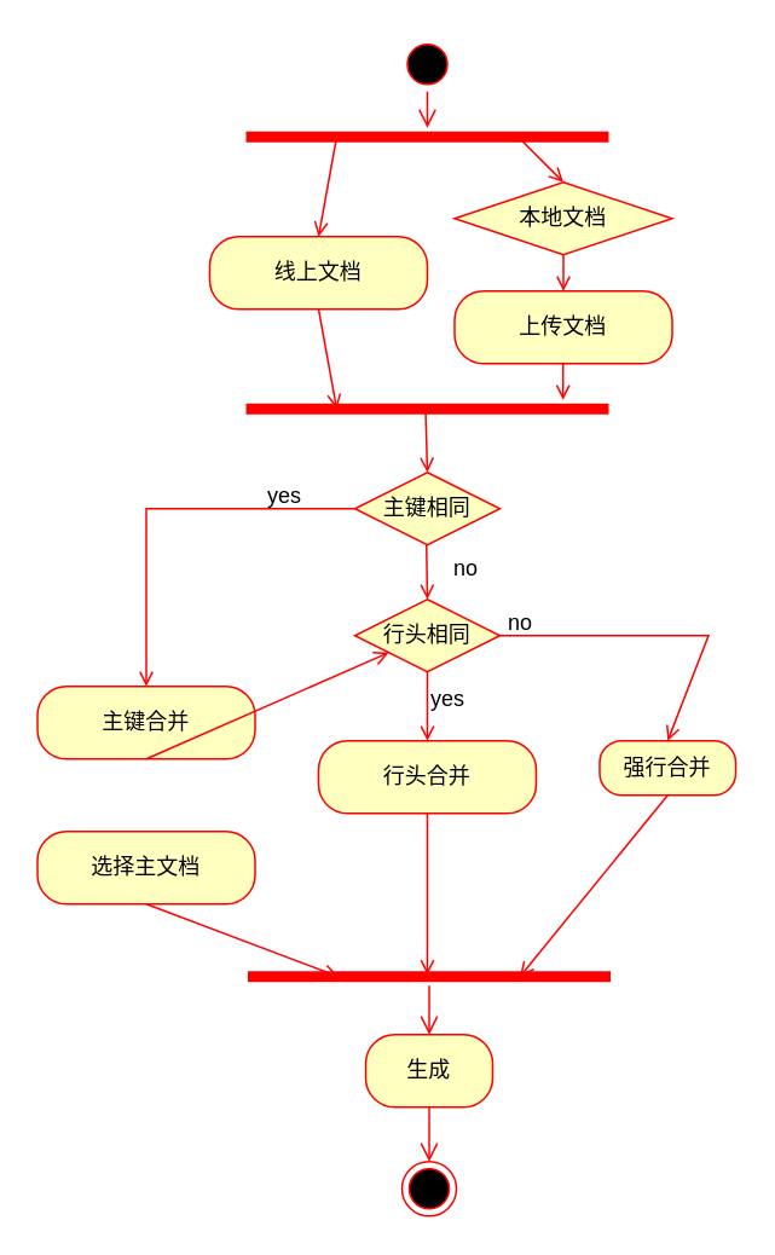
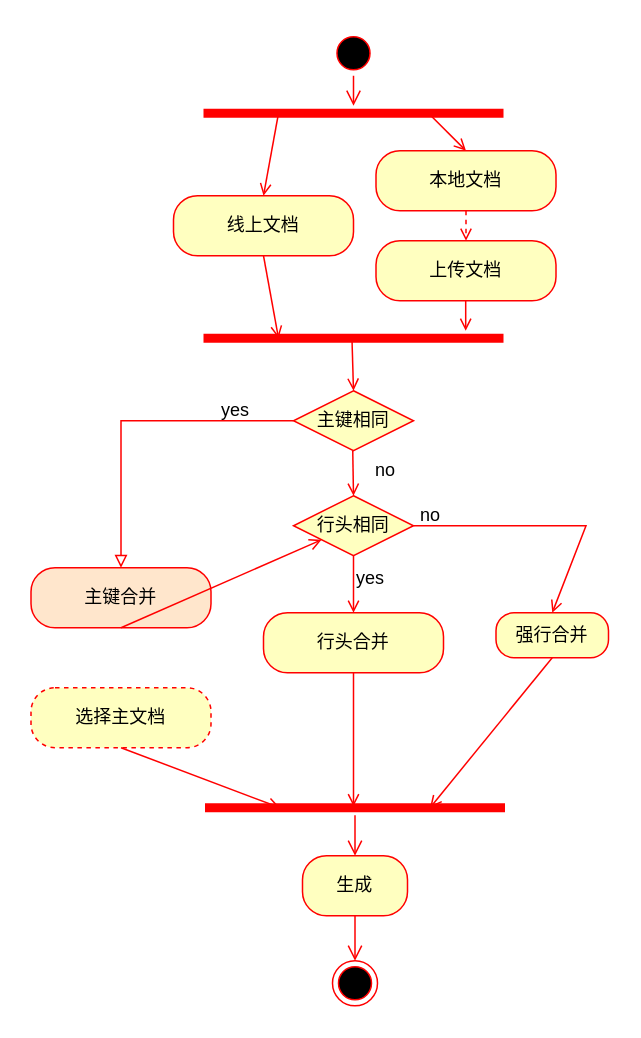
- <mxCell id="5" value="本地文档" style="rhombus;whiteSpace=wrap;html=1;arcSize=40;fontColor=#000000;fillColor=#ffffc0;strokeColor=#ff0000;" vertex="1" parent="1"><mxGeometry x="250" y="100" width="120" height="40" as="geometry" /></mxCell>
+ <mxCell id="5" value="本地文档" style="rounded=1;whiteSpace=wrap;html=1;arcSize=40;fontColor=#000000;fillColor=#ffffc0;strokeColor=#ff0000;" vertex="1" parent="1"><mxGeometry x="250" y="100" width="120" height="40" as="geometry" /></mxCell>
- <mxCell id="10" value="" style="endArrow=open;html=1;rounded=0;endFill=0;strokeColor=#FF0000;exitX=0.5;exitY=1;exitDx=0;exitDy=0;entryX=0.5;entryY=0;entryDx=0;entryDy=0;" edge="1" parent="1" source="5" target="7"><mxGeometry width="50" height="50" relative="1" as="geometry"><mxPoint x="295" y="85" as="sourcePoint" /><mxPoint x="320" y="110" as="targetPoint" /></mxGeometry></mxCell>
+ <mxCell id="10" value="" style="endArrow=open;html=1;rounded=0;endFill=0;strokeColor=#FF0000;exitX=0.5;exitY=1;exitDx=0;exitDy=0;entryX=0.5;entryY=0;entryDx=0;entryDy=0;dashed=1;" edge="1" parent="1" source="5" target="7"><mxGeometry width="50" height="50" relative="1" as="geometry"><mxPoint x="295" y="85" as="sourcePoint" /><mxPoint x="320" y="110" as="targetPoint" /></mxGeometry></mxCell>
- <mxCell id="21" value="" style="endArrow=open;html=1;rounded=0;endFill=0;strokeColor=#FF0000;exitX=0;exitY=0.5;exitDx=0;exitDy=0;entryX=0.5;entryY=0;entryDx=0;entryDy=0;" edge="1" parent="1" source="18" target="14"><mxGeometry width="50" height="50" relative="1" as="geometry"><mxPoint x="244" y="236" as="sourcePoint" /><mxPoint x="245" y="270" as="targetPoint" /><Array as="points"><mxPoint x="80" y="280" /></Array></mxGeometry></mxCell>
+ <mxCell id="21" value="" style="endArrow=block;html=1;rounded=0;endFill=0;strokeColor=#FF0000;exitX=0;exitY=0.5;exitDx=0;exitDy=0;entryX=0.5;entryY=0;entryDx=0;entryDy=0;" edge="1" parent="1" source="18" target="14"><mxGeometry width="50" height="50" relative="1" as="geometry"><mxPoint x="244" y="236" as="sourcePoint" /><mxPoint x="245" y="270" as="targetPoint" /><Array as="points"><mxPoint x="80" y="280" /></Array></mxGeometry></mxCell>
- <mxCell id="14" value="主键合并" style="rounded=1;whiteSpace=wrap;html=1;arcSize=40;fontColor=#000000;fillColor=#ffffc0;strokeColor=#ff0000;" vertex="1" parent="1"><mxGeometry x="20" y="378" width="120" height="40" as="geometry" /></mxCell>
+ <mxCell id="14" value="主键合并" style="rounded=1;whiteSpace=wrap;html=1;arcSize=40;fontColor=#000000;fillColor=#ffe6cc;strokeColor=#ff0000;" vertex="1" parent="1"><mxGeometry x="20" y="378" width="120" height="40" as="geometry" /></mxCell>
- <mxCell id="17" value="选择主文档" style="rounded=1;whiteSpace=wrap;html=1;arcSize=40;fontColor=#000000;fillColor=#ffffc0;strokeColor=#ff0000;" vertex="1" parent="1"><mxGeometry x="20" y="458" width="120" height="40" as="geometry" /></mxCell>
+ <mxCell id="17" value="选择主文档" style="rounded=1;whiteSpace=wrap;html=1;arcSize=40;fontColor=#000000;fillColor=#ffffc0;strokeColor=#ff0000;dashed=1;" vertex="1" parent="1"><mxGeometry x="20" y="458" width="120" height="40" as="geometry" /></mxCell>
